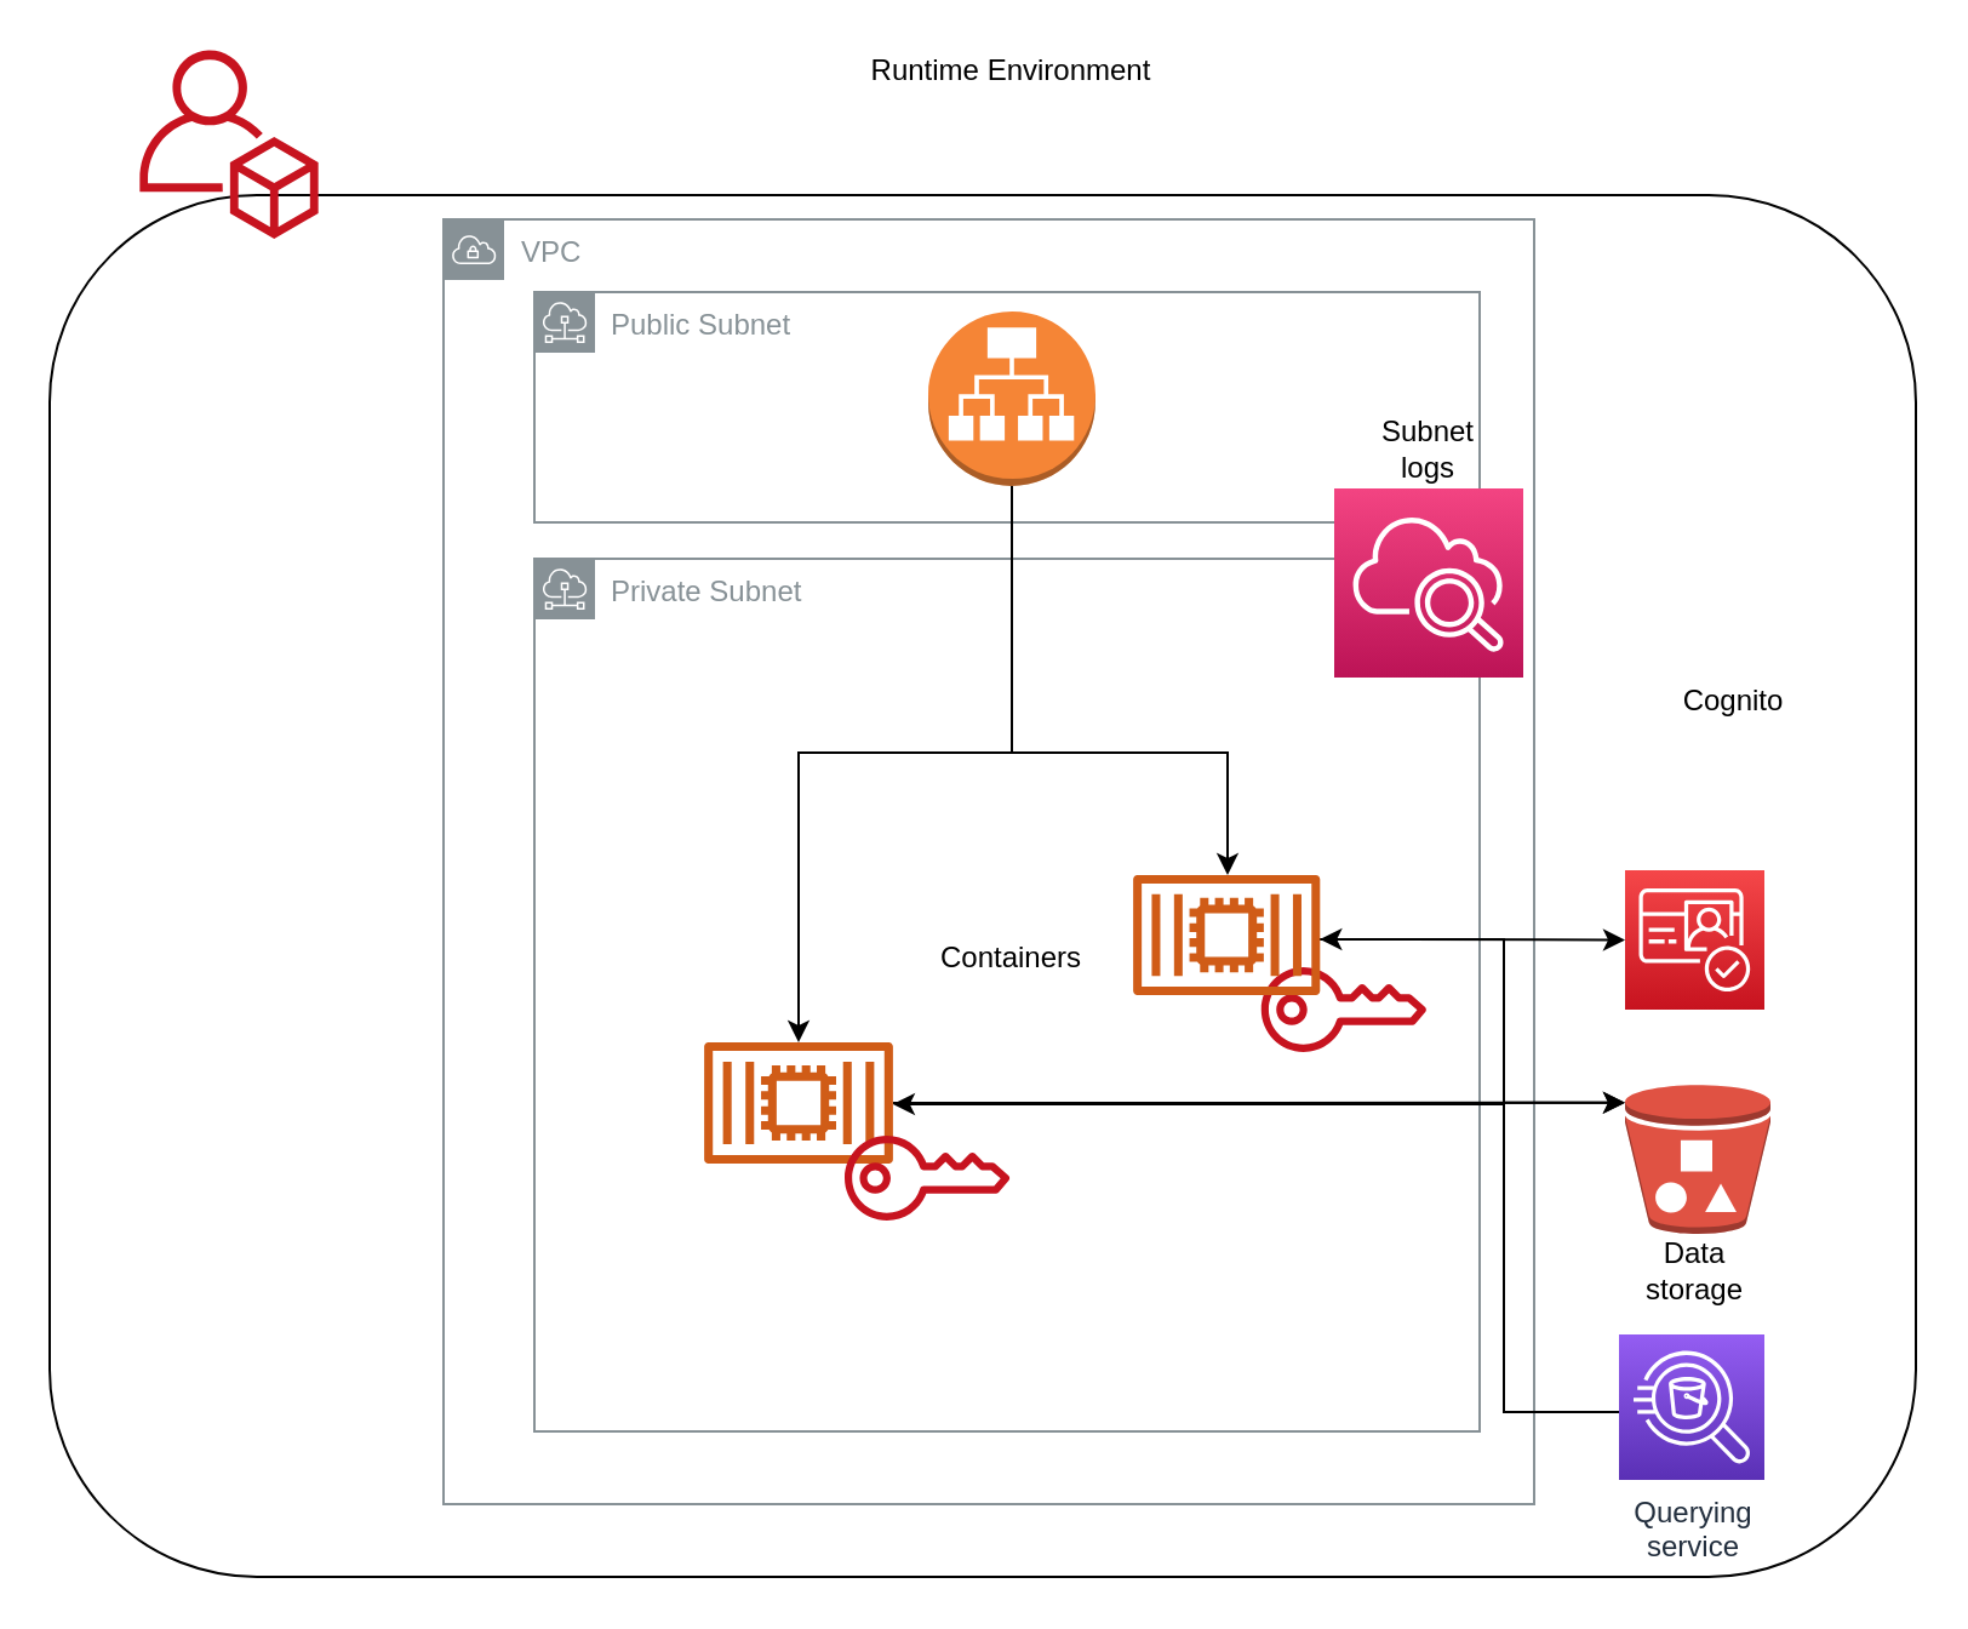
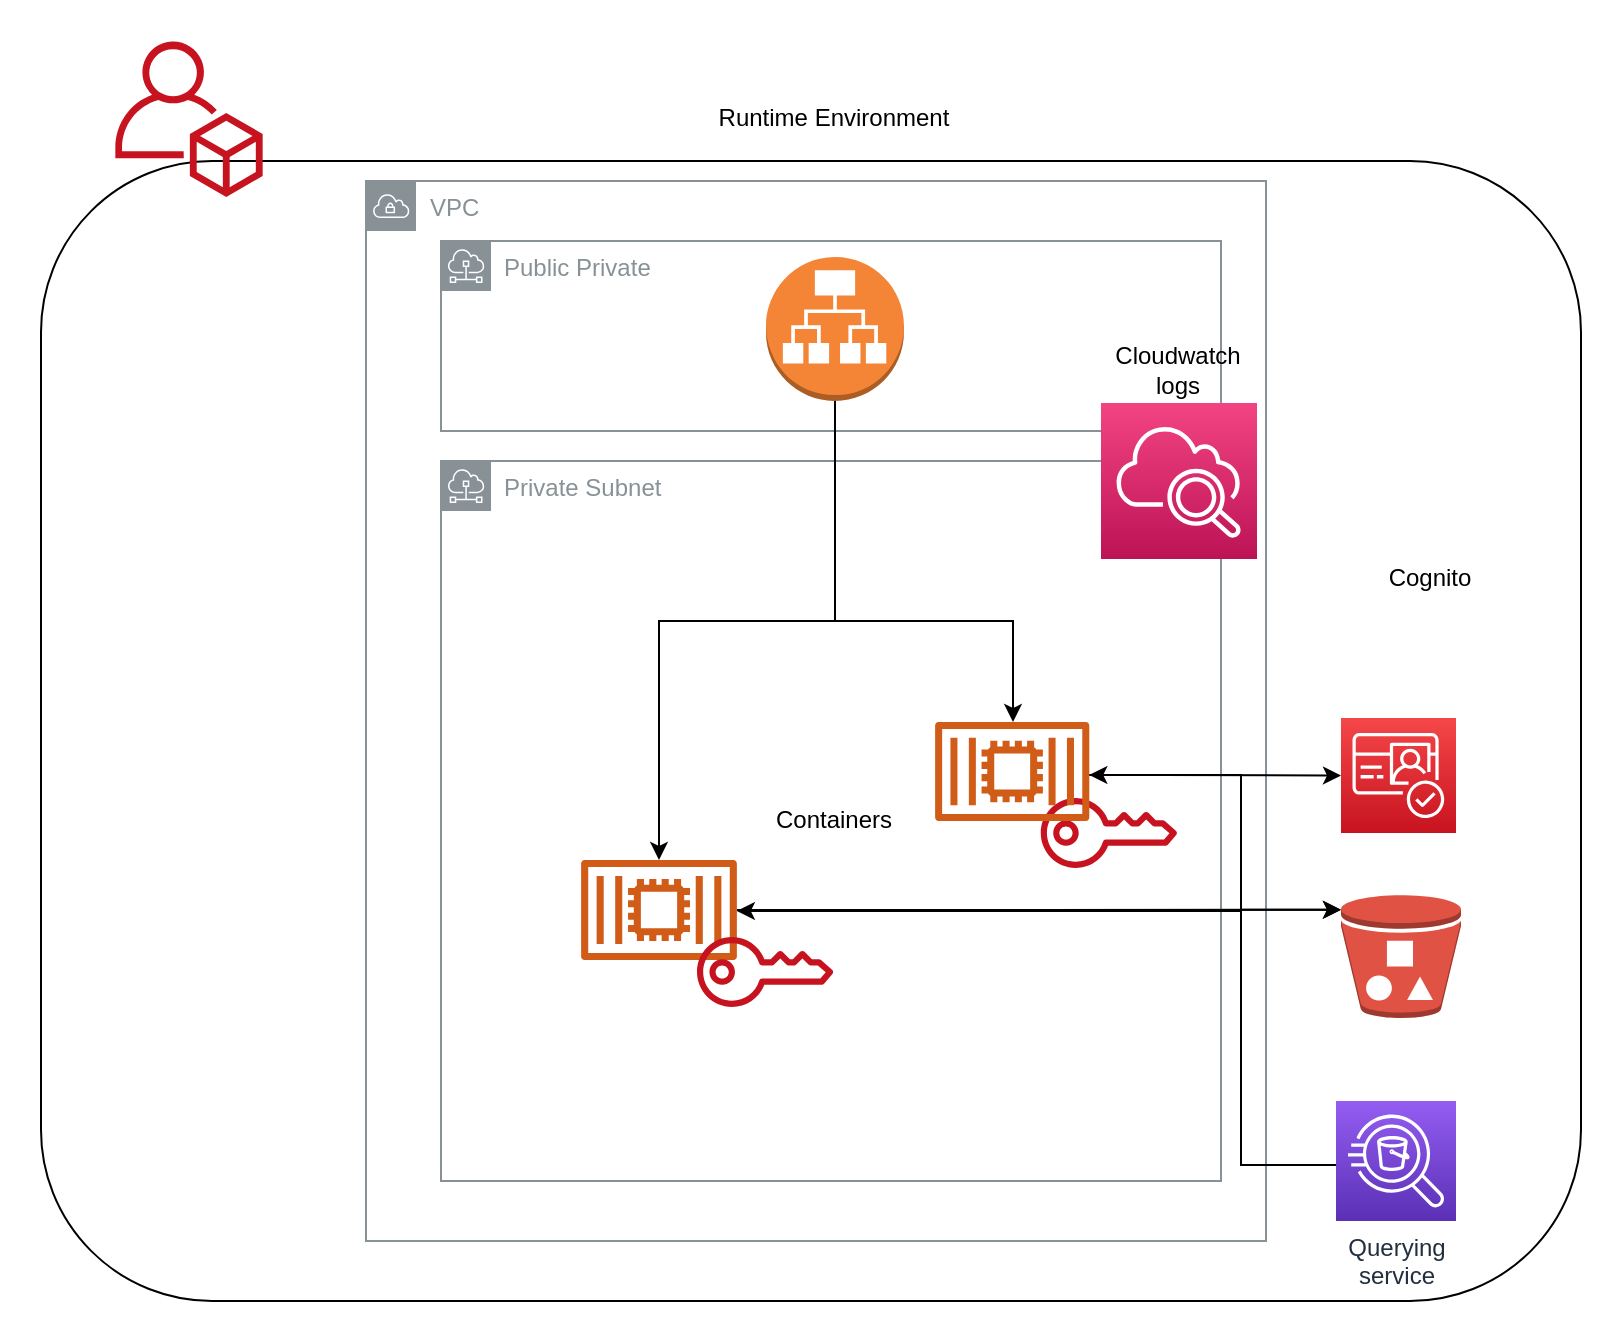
- <mxCell id="18" value="Runtime Environment" style="text;html=1;strokeColor=none;fillColor=none;align=center;verticalAlign=middle;whiteSpace=wrap;rounded=0;" parent="1" vertex="1"><mxGeometry x="337" y="9" width="160" height="40" as="geometry" /></mxCell>
+ <mxCell id="18" value="Runtime Environment" style="text;html=1;strokeColor=none;fillColor=none;align=center;verticalAlign=middle;whiteSpace=wrap;rounded=0;" parent="1" vertex="1"><mxGeometry x="337" y="39" width="160" height="40" as="geometry" /></mxCell>
- <mxCell id="3" value="Public Subnet" style="outlineConnect=0;gradientColor=none;html=1;whiteSpace=wrap;fontSize=12;fontStyle=0;shape=mxgraph.aws4.group;grIcon=mxgraph.aws4.group_subnet;strokeColor=#879196;fillColor=none;verticalAlign=top;align=left;spacingLeft=30;fontColor=#879196;dashed=0;" parent="1" vertex="1"><mxGeometry x="220" y="120" width="390" height="95" as="geometry" /></mxCell>
+ <mxCell id="3" value="Public Private" style="outlineConnect=0;gradientColor=none;html=1;whiteSpace=wrap;fontSize=12;fontStyle=0;shape=mxgraph.aws4.group;grIcon=mxgraph.aws4.group_subnet;strokeColor=#879196;fillColor=none;verticalAlign=top;align=left;spacingLeft=30;fontColor=#879196;dashed=0;" parent="1" vertex="1"><mxGeometry x="220" y="120" width="390" height="95" as="geometry" /></mxCell>
- <mxCell id="22" value="Subnet logs" style="text;html=1;strokeColor=none;fillColor=none;align=center;verticalAlign=middle;whiteSpace=wrap;rounded=0;" parent="1" vertex="1"><mxGeometry x="559" y="170" width="60" height="30" as="geometry" /></mxCell>
+ <mxCell id="22" value="Cloudwatch logs" style="text;html=1;strokeColor=none;fillColor=none;align=center;verticalAlign=middle;whiteSpace=wrap;rounded=0;" parent="1" vertex="1"><mxGeometry x="559" y="170" width="60" height="30" as="geometry" /></mxCell>
- <mxCell id="19" value="Containers" style="text;html=1;strokeColor=none;fillColor=none;align=center;verticalAlign=middle;whiteSpace=wrap;rounded=0;" parent="1" vertex="1"><mxGeometry x="387" y="380" width="60" height="30" as="geometry" /></mxCell>
+ <mxCell id="19" value="Containers" style="text;html=1;strokeColor=none;fillColor=none;align=center;verticalAlign=middle;whiteSpace=wrap;rounded=0;" parent="1" vertex="1"><mxGeometry x="387" y="395" width="60" height="30" as="geometry" /></mxCell>
- <mxCell id="21" value="Data storage" style="text;html=1;strokeColor=none;fillColor=none;align=center;verticalAlign=middle;whiteSpace=wrap;rounded=0;" parent="1" vertex="1"><mxGeometry x="668.75" y="508.5" width="60" height="30" as="geometry" /></mxCell>
